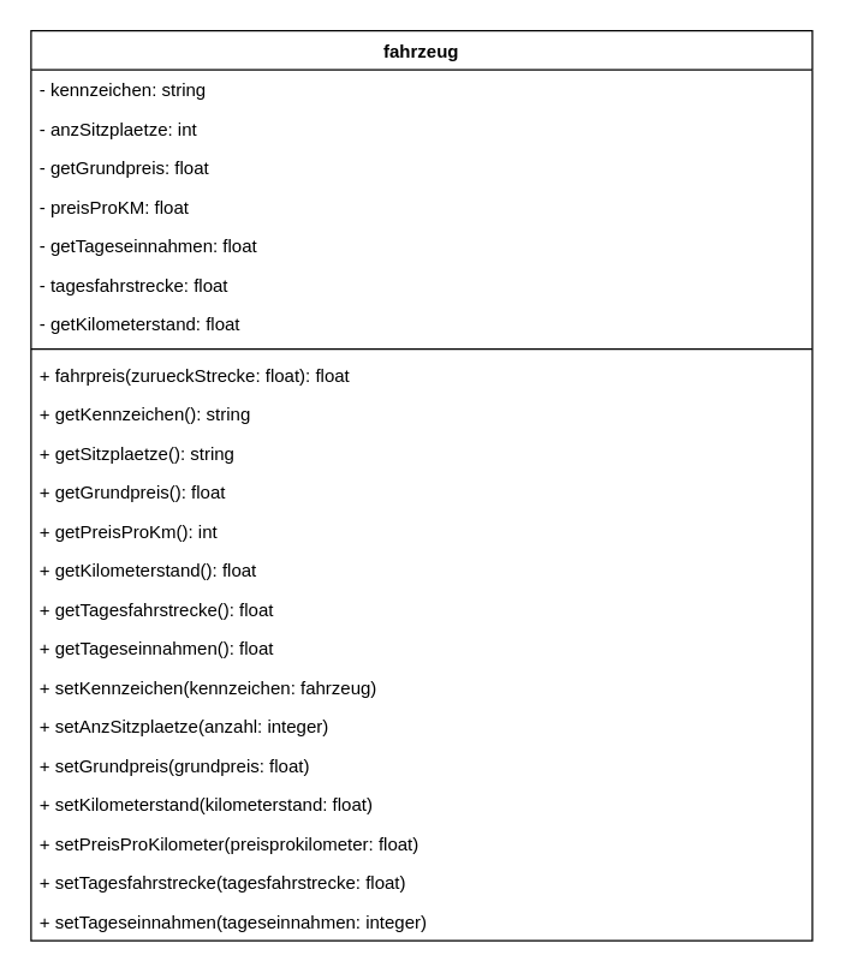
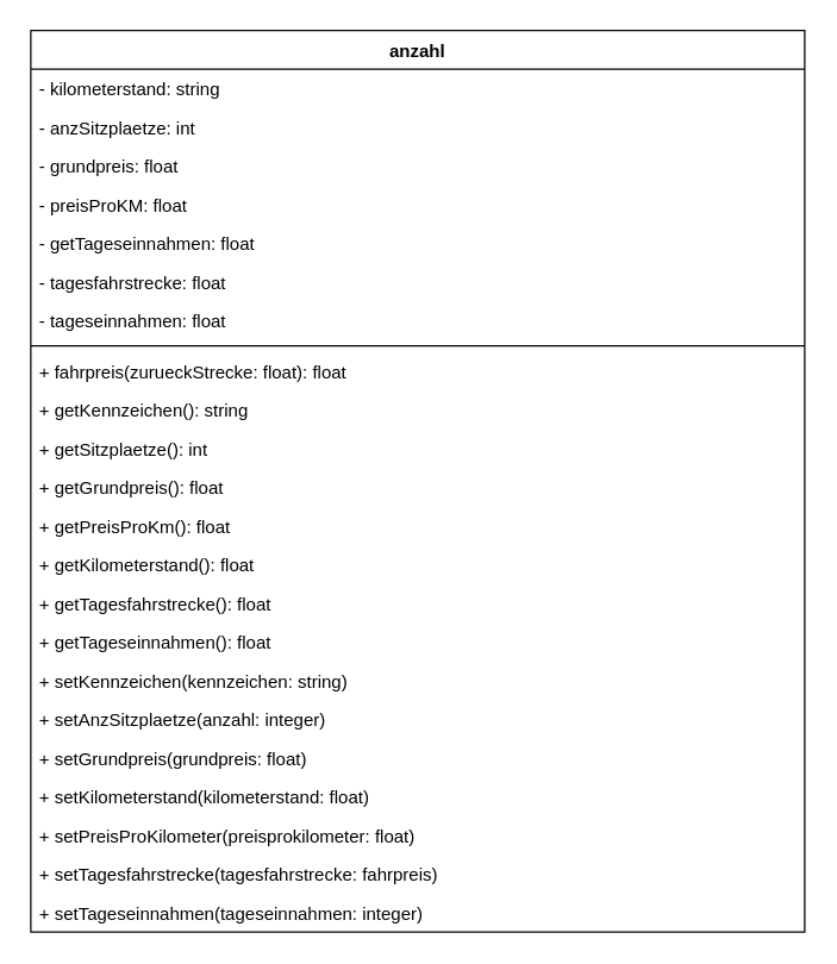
- <mxCell id="2" value="fahrzeug" style="swimlane;fontStyle=1;align=center;verticalAlign=top;childLayout=stackLayout;horizontal=1;startSize=26;horizontalStack=0;resizeParent=1;resizeParentMax=0;resizeLast=0;collapsible=1;marginBottom=0;" parent="1" vertex="1"><mxGeometry x="20" y="20" width="520" height="606" as="geometry" /></mxCell>
+ <mxCell id="2" value="anzahl" style="swimlane;fontStyle=1;align=center;verticalAlign=top;childLayout=stackLayout;horizontal=1;startSize=26;horizontalStack=0;resizeParent=1;resizeParentMax=0;resizeLast=0;collapsible=1;marginBottom=0;" parent="1" vertex="1"><mxGeometry x="20" y="20" width="520" height="606" as="geometry" /></mxCell>
- <mxCell id="3" value="- kennzeichen: string" style="text;strokeColor=none;fillColor=none;align=left;verticalAlign=top;spacingLeft=4;spacingRight=4;overflow=hidden;rotatable=0;points=[[0,0.5],[1,0.5]];portConstraint=eastwest;" parent="2" vertex="1"><mxGeometry y="26" width="520" height="26" as="geometry" /></mxCell>
+ <mxCell id="3" value="- kilometerstand: string" style="text;strokeColor=none;fillColor=none;align=left;verticalAlign=top;spacingLeft=4;spacingRight=4;overflow=hidden;rotatable=0;points=[[0,0.5],[1,0.5]];portConstraint=eastwest;" parent="2" vertex="1"><mxGeometry y="26" width="520" height="26" as="geometry" /></mxCell>
- <mxCell id="5" value="- getGrundpreis: float" style="text;strokeColor=none;fillColor=none;align=left;verticalAlign=top;spacingLeft=4;spacingRight=4;overflow=hidden;rotatable=0;points=[[0,0.5],[1,0.5]];portConstraint=eastwest;" parent="2" vertex="1"><mxGeometry y="78" width="520" height="26" as="geometry" /></mxCell>
+ <mxCell id="5" value="- grundpreis: float" style="text;strokeColor=none;fillColor=none;align=left;verticalAlign=top;spacingLeft=4;spacingRight=4;overflow=hidden;rotatable=0;points=[[0,0.5],[1,0.5]];portConstraint=eastwest;" parent="2" vertex="1"><mxGeometry y="78" width="520" height="26" as="geometry" /></mxCell>
- <mxCell id="9" value="- getKilometerstand: float" style="text;strokeColor=none;fillColor=none;align=left;verticalAlign=top;spacingLeft=4;spacingRight=4;overflow=hidden;rotatable=0;points=[[0,0.5],[1,0.5]];portConstraint=eastwest;" parent="2" vertex="1"><mxGeometry y="182" width="520" height="26" as="geometry" /></mxCell>
+ <mxCell id="9" value="- tageseinnahmen: float" style="text;strokeColor=none;fillColor=none;align=left;verticalAlign=top;spacingLeft=4;spacingRight=4;overflow=hidden;rotatable=0;points=[[0,0.5],[1,0.5]];portConstraint=eastwest;" parent="2" vertex="1"><mxGeometry y="182" width="520" height="26" as="geometry" /></mxCell>
- <mxCell id="13" value="+ getSitzplaetze(): string" style="text;strokeColor=none;fillColor=none;align=left;verticalAlign=top;spacingLeft=4;spacingRight=4;overflow=hidden;rotatable=0;points=[[0,0.5],[1,0.5]];portConstraint=eastwest;" parent="2" vertex="1"><mxGeometry y="268" width="520" height="26" as="geometry" /></mxCell>
+ <mxCell id="13" value="+ getSitzplaetze(): int" style="text;strokeColor=none;fillColor=none;align=left;verticalAlign=top;spacingLeft=4;spacingRight=4;overflow=hidden;rotatable=0;points=[[0,0.5],[1,0.5]];portConstraint=eastwest;" parent="2" vertex="1"><mxGeometry y="268" width="520" height="26" as="geometry" /></mxCell>
- <mxCell id="15" value="+ getPreisProKm(): int" style="text;strokeColor=none;fillColor=none;align=left;verticalAlign=top;spacingLeft=4;spacingRight=4;overflow=hidden;rotatable=0;points=[[0,0.5],[1,0.5]];portConstraint=eastwest;" parent="2" vertex="1"><mxGeometry y="320" width="520" height="26" as="geometry" /></mxCell>
+ <mxCell id="15" value="+ getPreisProKm(): float" style="text;strokeColor=none;fillColor=none;align=left;verticalAlign=top;spacingLeft=4;spacingRight=4;overflow=hidden;rotatable=0;points=[[0,0.5],[1,0.5]];portConstraint=eastwest;" parent="2" vertex="1"><mxGeometry y="320" width="520" height="26" as="geometry" /></mxCell>
- <mxCell id="19" value="+ setKennzeichen(kennzeichen: fahrzeug)" style="text;strokeColor=none;fillColor=none;align=left;verticalAlign=top;spacingLeft=4;spacingRight=4;overflow=hidden;rotatable=0;points=[[0,0.5],[1,0.5]];portConstraint=eastwest;" vertex="1" parent="2"><mxGeometry y="424" width="520" height="26" as="geometry" /></mxCell>
+ <mxCell id="19" value="+ setKennzeichen(kennzeichen: string)" style="text;strokeColor=none;fillColor=none;align=left;verticalAlign=top;spacingLeft=4;spacingRight=4;overflow=hidden;rotatable=0;points=[[0,0.5],[1,0.5]];portConstraint=eastwest;" vertex="1" parent="2"><mxGeometry y="424" width="520" height="26" as="geometry" /></mxCell>
- <mxCell id="24" value="+ setTagesfahrstrecke(tagesfahrstrecke: float)" style="text;strokeColor=none;fillColor=none;align=left;verticalAlign=top;spacingLeft=4;spacingRight=4;overflow=hidden;rotatable=0;points=[[0,0.5],[1,0.5]];portConstraint=eastwest;" vertex="1" parent="2"><mxGeometry y="554" width="520" height="26" as="geometry" /></mxCell>
+ <mxCell id="24" value="+ setTagesfahrstrecke(tagesfahrstrecke: fahrpreis)" style="text;strokeColor=none;fillColor=none;align=left;verticalAlign=top;spacingLeft=4;spacingRight=4;overflow=hidden;rotatable=0;points=[[0,0.5],[1,0.5]];portConstraint=eastwest;" vertex="1" parent="2"><mxGeometry y="554" width="520" height="26" as="geometry" /></mxCell>
